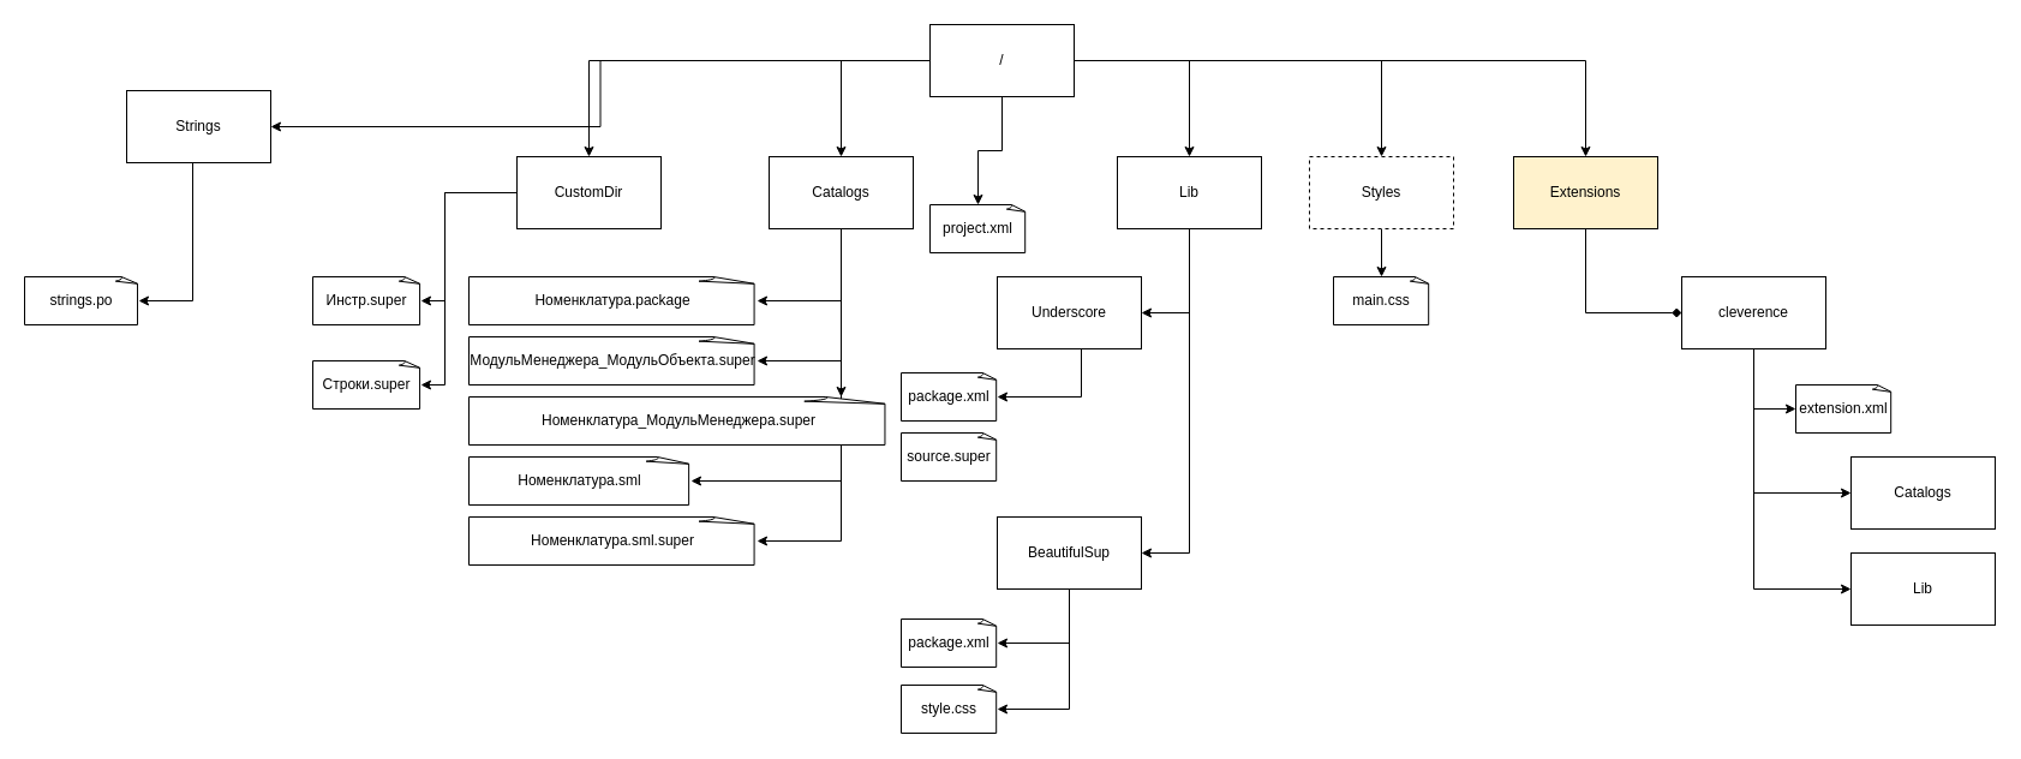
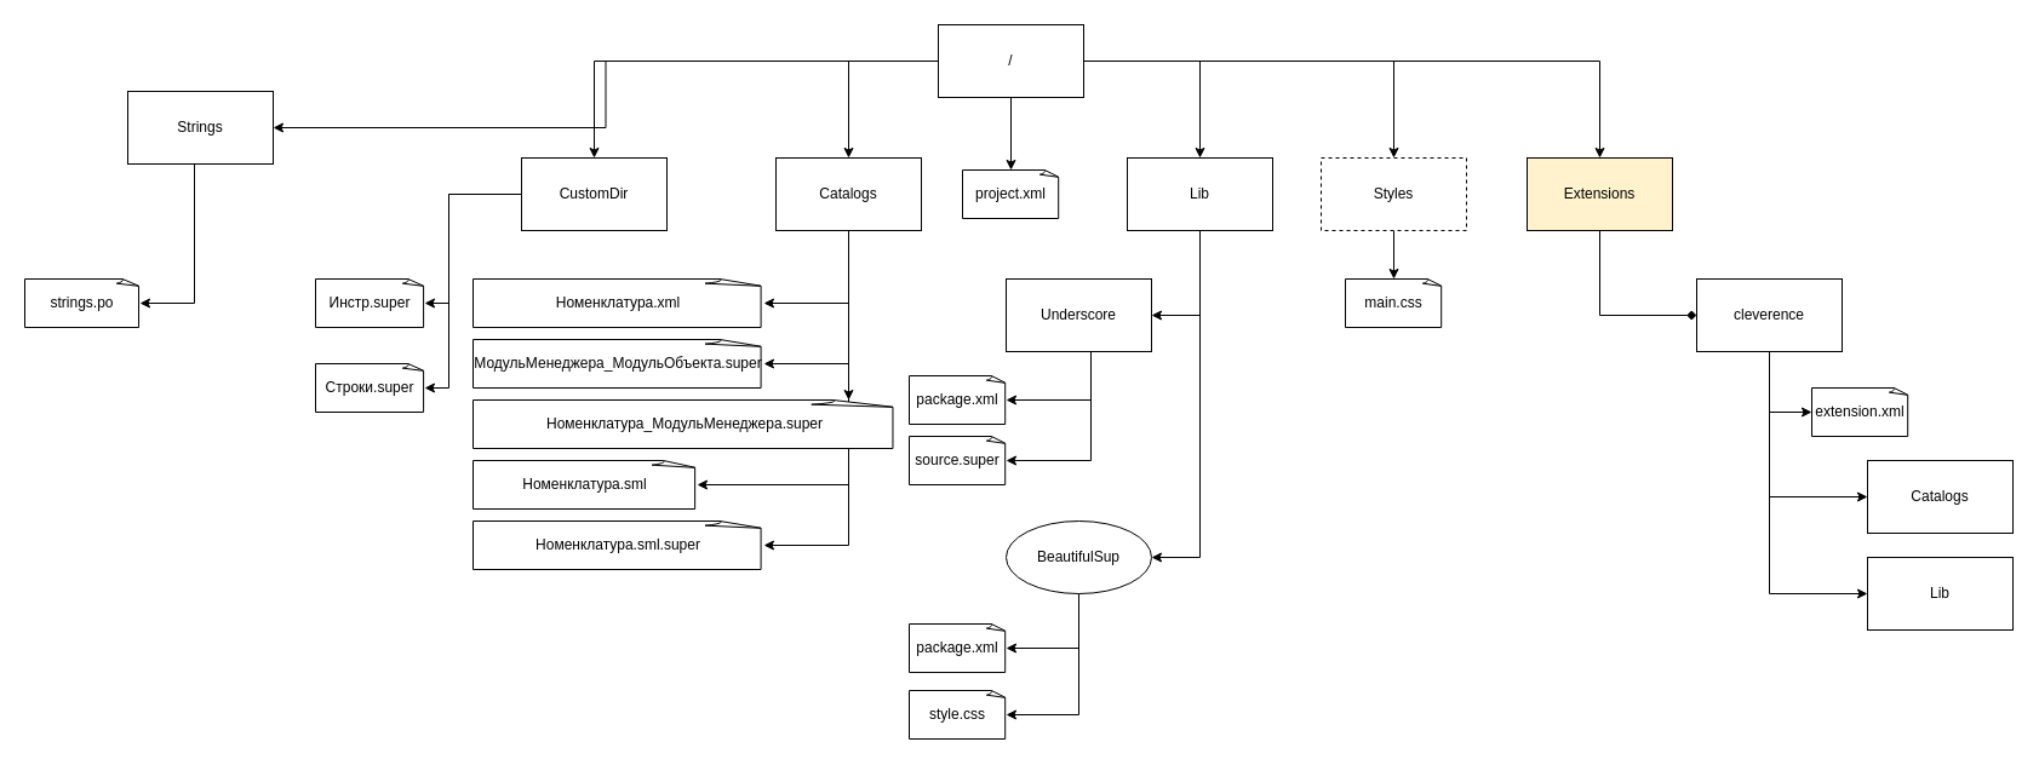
- <mxCell id="19" value="project.xml" style="whiteSpace=wrap;html=1;shape=mxgraph.basic.document" vertex="1" parent="1"><mxGeometry x="774" y="170" width="80" height="40" as="geometry" /></mxCell>
+ <mxCell id="19" value="project.xml" style="whiteSpace=wrap;html=1;shape=mxgraph.basic.document" vertex="1" parent="1"><mxGeometry x="794" y="140" width="80" height="40" as="geometry" /></mxCell>
- <mxCell id="16" value="Номенклатура.package" style="whiteSpace=wrap;html=1;shape=mxgraph.basic.document" vertex="1" parent="1"><mxGeometry x="390" y="230" width="240" height="40" as="geometry" /></mxCell>
+ <mxCell id="16" value="Номенклатура.xml" style="whiteSpace=wrap;html=1;shape=mxgraph.basic.document" vertex="1" parent="1"><mxGeometry x="390" y="230" width="240" height="40" as="geometry" /></mxCell>
+ <mxCell id="24" style="edgeStyle=orthogonalEdgeStyle;rounded=0;orthogonalLoop=1;jettySize=auto;html=1;" edge="1" parent="1" source="25" target="27"><mxGeometry relative="1" as="geometry"><Array as="points"><mxPoint x="900" y="380" /></Array></mxGeometry></mxCell>
- <mxCell id="40" value="BeautifulSup" style="rounded=0;whiteSpace=wrap;html=1;" vertex="1" parent="1"><mxGeometry x="830" y="430" width="120" height="60" as="geometry" /></mxCell>
+ <mxCell id="40" value="BeautifulSup" style="ellipse;whiteSpace=wrap;html=1;" vertex="1" parent="1"><mxGeometry x="830" y="430" width="120" height="60" as="geometry" /></mxCell>
